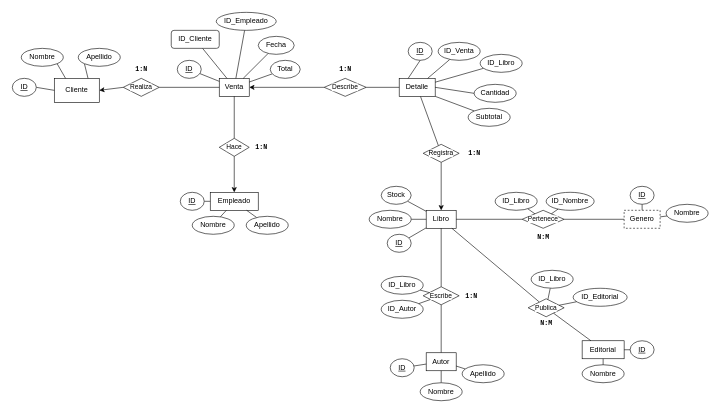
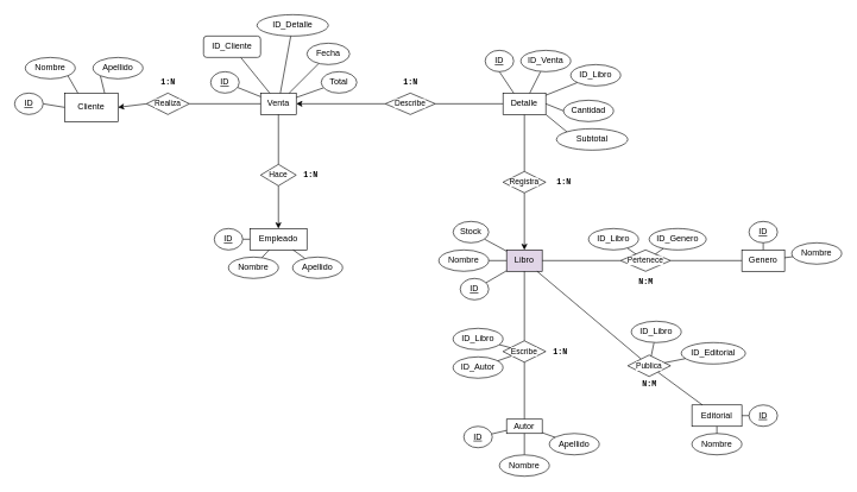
- <mxCell id="77" value="ID_Empleado" style="ellipse;whiteSpace=wrap;html=1;align=center;fontStyle=0" parent="1" vertex="1"><mxGeometry x="360" y="20" width="100" height="30" as="geometry" /></mxCell>
+ <mxCell id="77" value="ID_Detalle" style="ellipse;whiteSpace=wrap;html=1;align=center;fontStyle=0" parent="1" vertex="1"><mxGeometry x="360" y="20" width="100" height="30" as="geometry" /></mxCell>
- <mxCell id="53" value="Detalle" style="whiteSpace=wrap;html=1;align=center;fontStyle=0" parent="1" vertex="1"><mxGeometry x="665" y="130" width="60" height="30" as="geometry" /></mxCell>
+ <mxCell id="53" value="Detalle" style="whiteSpace=wrap;html=1;align=center;fontStyle=0" parent="1" vertex="1"><mxGeometry x="705" y="130" width="60" height="30" as="geometry" /></mxCell>
- <mxCell id="63" value="Subtotal" style="ellipse;whiteSpace=wrap;html=1;align=center;fontStyle=0" parent="1" vertex="1"><mxGeometry x="780" y="180" width="70" height="30" as="geometry" /></mxCell>
+ <mxCell id="63" value="Subtotal" style="ellipse;whiteSpace=wrap;html=1;align=center;fontStyle=0" parent="1" vertex="1"><mxGeometry x="780" y="180" width="100" height="30" as="geometry" /></mxCell>
- <mxCell id="91" value="ID_Nombre" style="ellipse;whiteSpace=wrap;html=1;align=center;fontStyle=0" parent="1" vertex="1"><mxGeometry x="910" y="320" width="80" height="30" as="geometry" /></mxCell>
+ <mxCell id="91" value="ID_Genero" style="ellipse;whiteSpace=wrap;html=1;align=center;fontStyle=0" parent="1" vertex="1"><mxGeometry x="910" y="320" width="80" height="30" as="geometry" /></mxCell>
- <mxCell id="20" value="Libro" style="whiteSpace=wrap;html=1;align=center;fontStyle=0" parent="1" vertex="1"><mxGeometry x="710" y="350" width="50" height="30" as="geometry" /></mxCell>
+ <mxCell id="20" value="Libro" style="whiteSpace=wrap;html=1;align=center;fontStyle=0;fillColor=#e1d5e7;" parent="1" vertex="1"><mxGeometry x="710" y="350" width="50" height="30" as="geometry" /></mxCell>
- <mxCell id="27" value="Genero" style="whiteSpace=wrap;html=1;align=center;fontStyle=0;dashed=1;" parent="1" vertex="1"><mxGeometry x="1040" y="350" width="60" height="30" as="geometry" /></mxCell>
+ <mxCell id="27" value="Genero" style="whiteSpace=wrap;html=1;align=center;fontStyle=0" parent="1" vertex="1"><mxGeometry x="1040" y="350" width="60" height="30" as="geometry" /></mxCell>
- <mxCell id="24" value="Autor" style="whiteSpace=wrap;html=1;align=center;fontStyle=0" parent="1" vertex="1"><mxGeometry x="710" y="587.5" width="50" height="30" as="geometry" /></mxCell>
+ <mxCell id="24" value="Autor" style="whiteSpace=wrap;html=1;align=center;fontStyle=0" parent="1" vertex="1"><mxGeometry x="710" y="587.5" width="50" height="20" as="geometry" /></mxCell>
